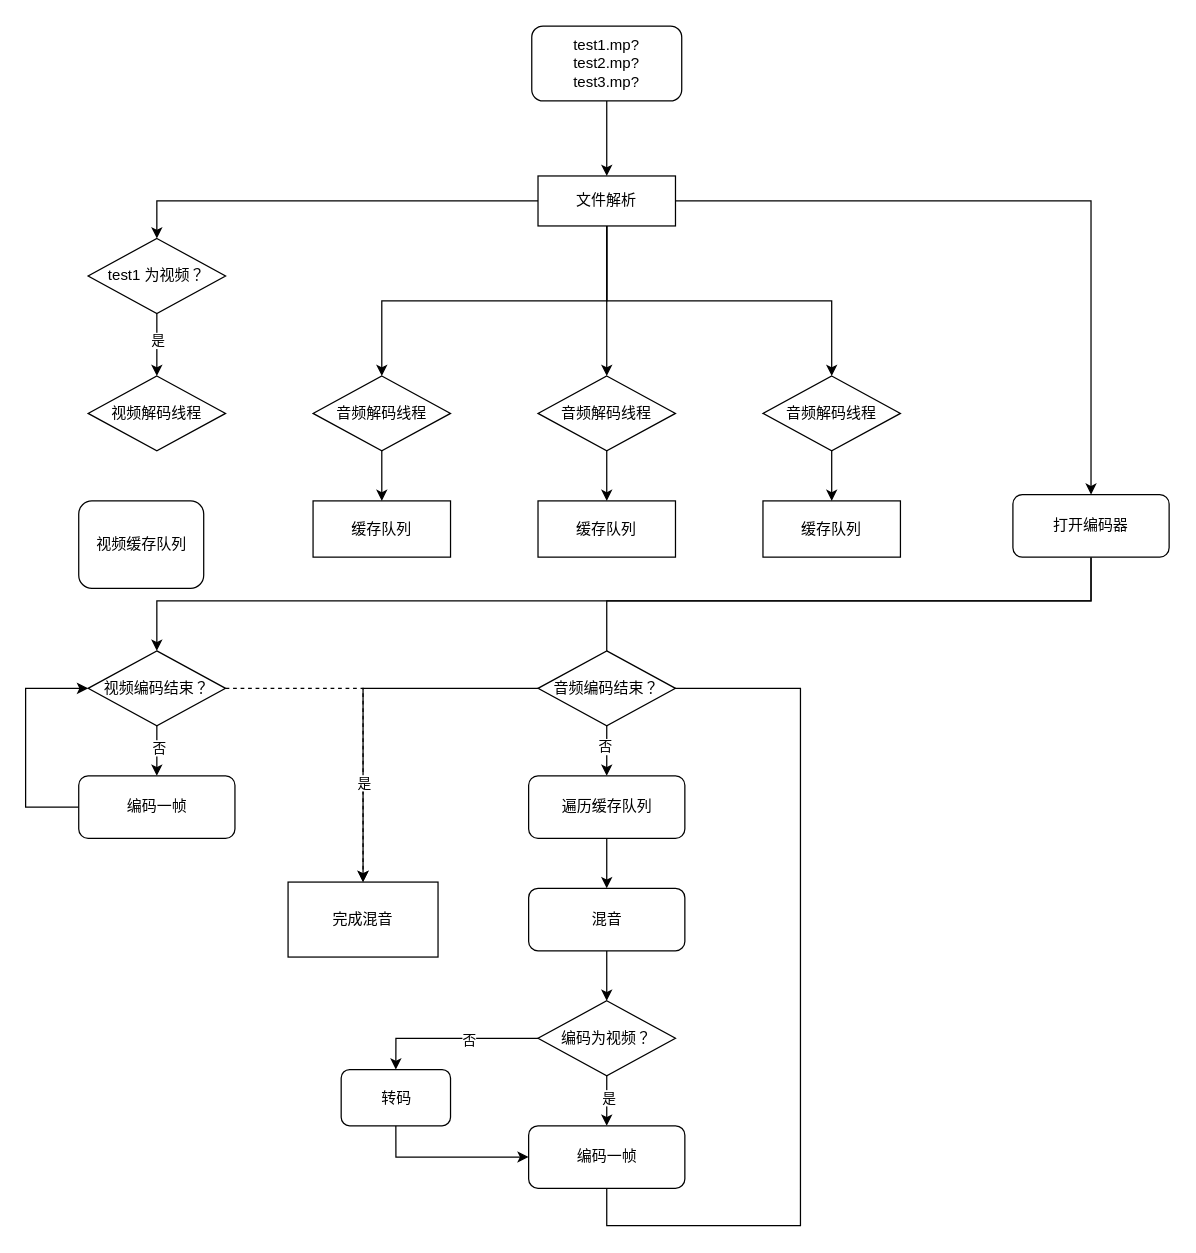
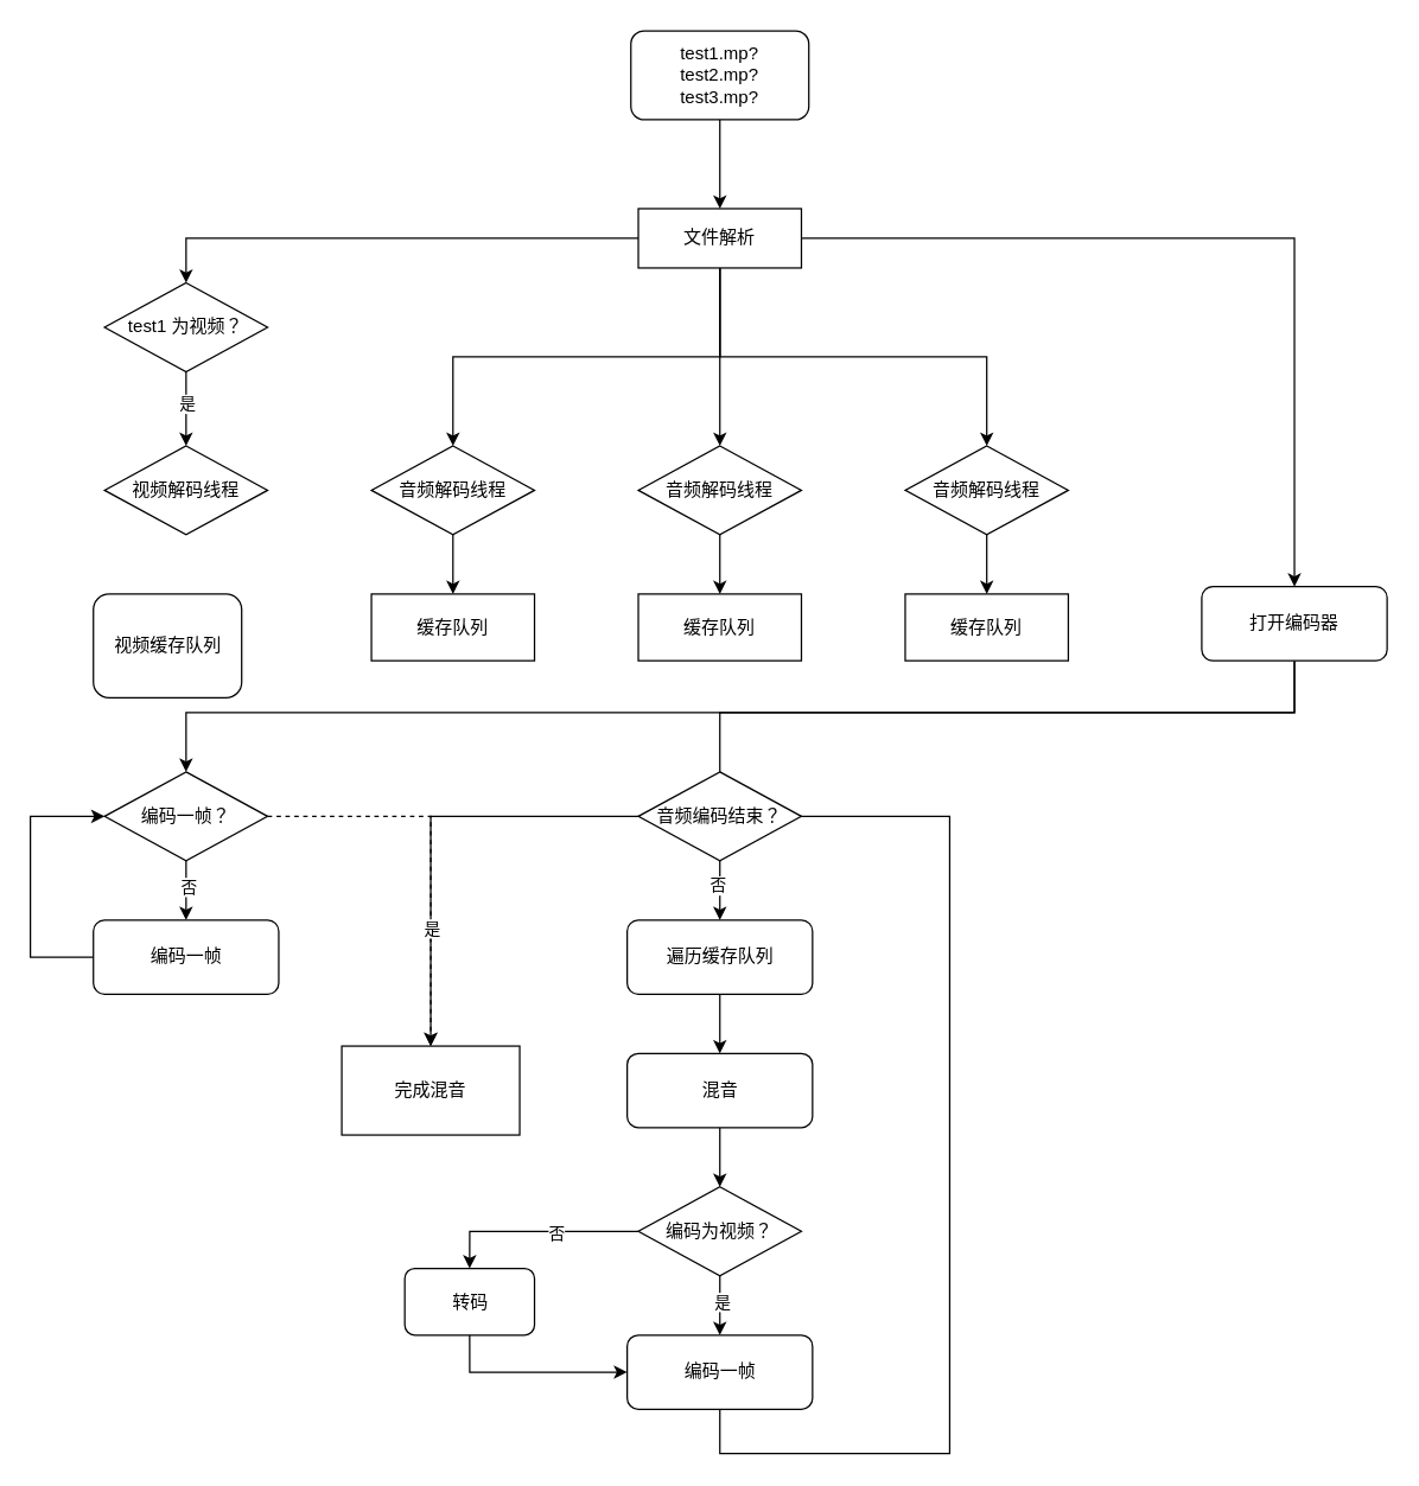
- <mxCell id="48" value="视频编码结束？" style="rhombus;whiteSpace=wrap;html=1;" vertex="1" parent="1"><mxGeometry x="70" y="520" width="110" height="60" as="geometry" /></mxCell>
+ <mxCell id="48" value="编码一帧？" style="rhombus;whiteSpace=wrap;html=1;" vertex="1" parent="1"><mxGeometry x="70" y="520" width="110" height="60" as="geometry" /></mxCell>
